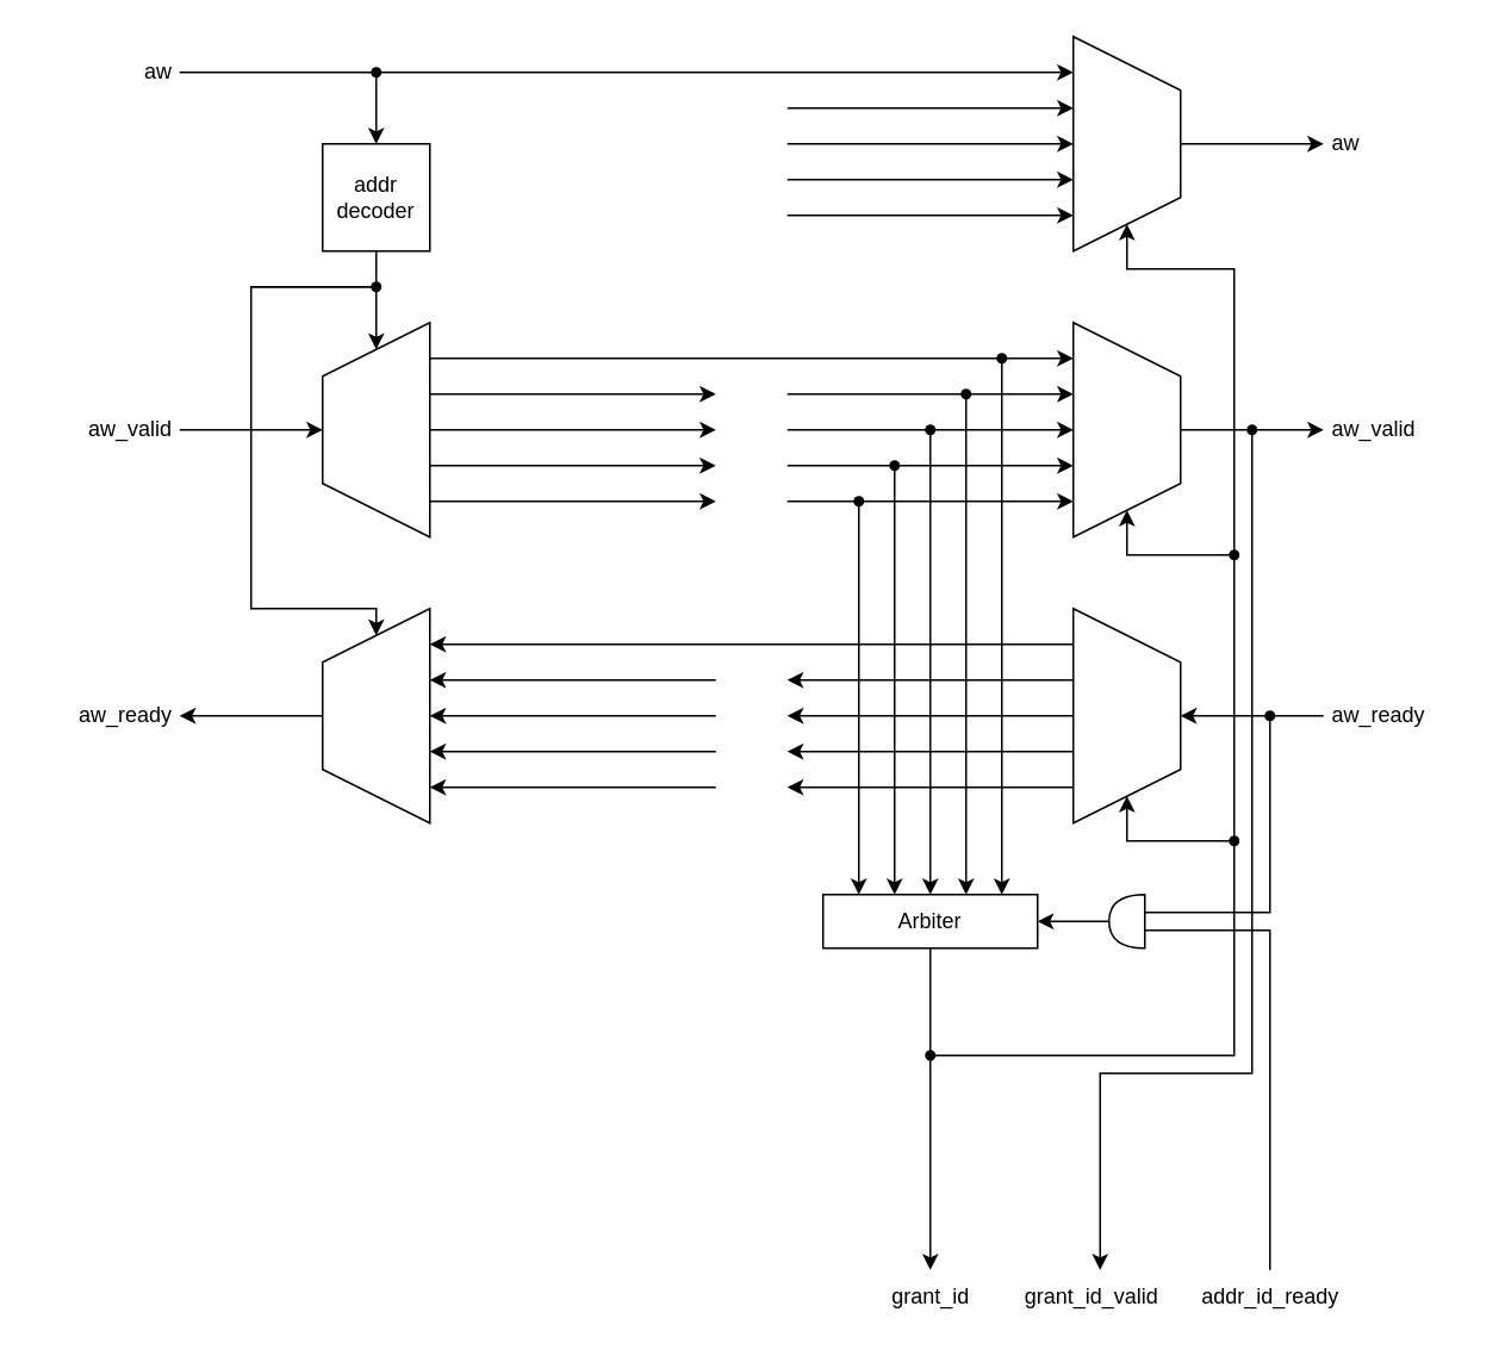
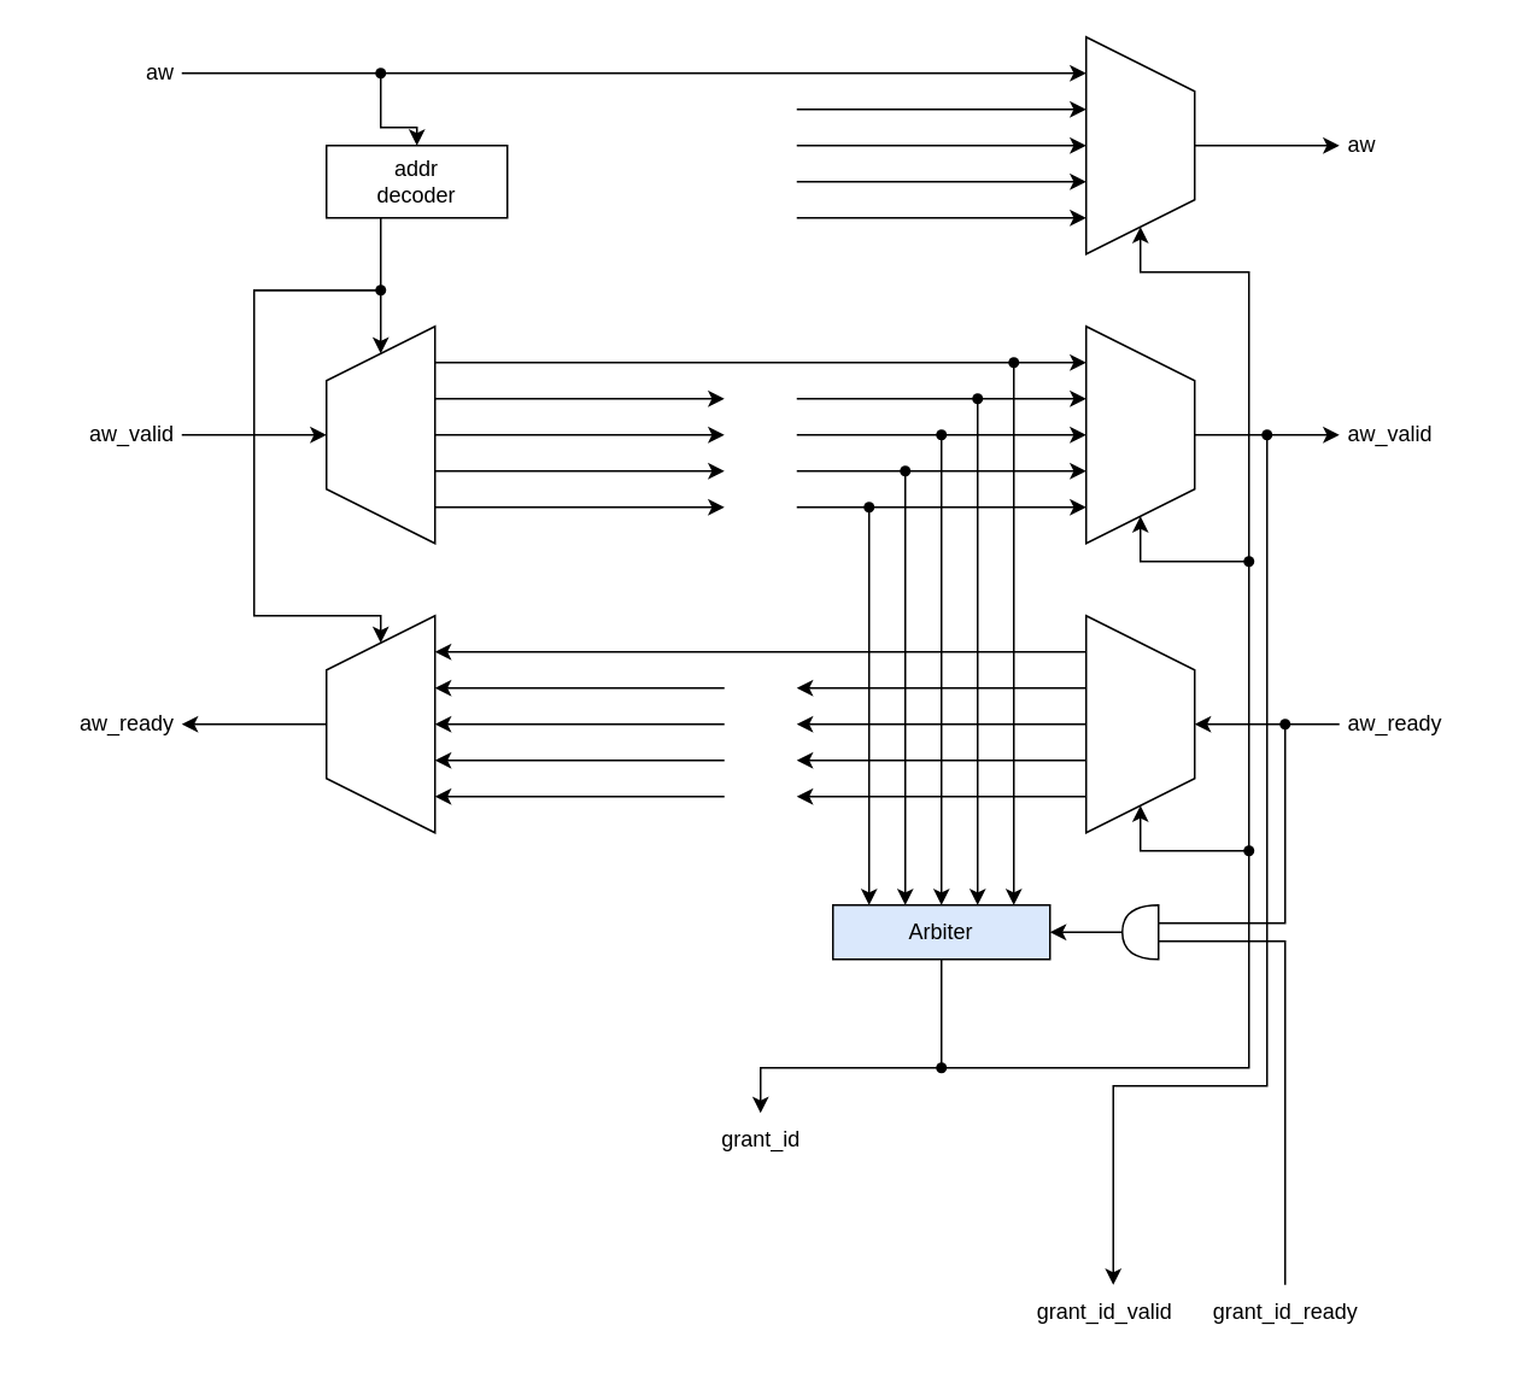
- <mxCell id="11" value="addr&lt;br&gt;decoder" style="rounded=0;whiteSpace=wrap;html=1;" vertex="1" parent="1"><mxGeometry x="180" y="80" width="60" height="60" as="geometry" /></mxCell>
+ <mxCell id="11" value="addr&lt;br&gt;decoder" style="rounded=0;whiteSpace=wrap;html=1;" vertex="1" parent="1"><mxGeometry x="180" y="80" width="100" height="40" as="geometry" /></mxCell>
- <mxCell id="30" value="Arbiter" style="rounded=0;whiteSpace=wrap;html=1;" vertex="1" parent="1"><mxGeometry x="460" y="500" width="120" height="30" as="geometry" /></mxCell>
+ <mxCell id="30" value="Arbiter" style="rounded=0;whiteSpace=wrap;html=1;fillColor=#dae8fc;" vertex="1" parent="1"><mxGeometry x="460" y="500" width="120" height="30" as="geometry" /></mxCell>
- <mxCell id="74" value="grant_id" style="text;html=1;align=center;verticalAlign=middle;resizable=0;points=[];autosize=1;strokeColor=none;fillColor=none;spacing=5;" vertex="1" parent="1"><mxGeometry x="485" y="710" width="70" height="30" as="geometry" /></mxCell>
+ <mxCell id="74" value="grant_id" style="text;html=1;align=center;verticalAlign=middle;resizable=0;points=[];autosize=1;strokeColor=none;fillColor=none;spacing=5;" vertex="1" parent="1"><mxGeometry x="385" y="615" width="70" height="30" as="geometry" /></mxCell>
- <mxCell id="65" value="addr_id_ready" style="text;html=1;align=center;verticalAlign=middle;resizable=0;points=[];autosize=1;strokeColor=none;fillColor=none;spacing=5;" vertex="1" parent="1"><mxGeometry x="655" y="710" width="110" height="30" as="geometry" /></mxCell>
+ <mxCell id="65" value="grant_id_ready" style="text;html=1;align=center;verticalAlign=middle;resizable=0;points=[];autosize=1;strokeColor=none;fillColor=none;spacing=5;" vertex="1" parent="1"><mxGeometry x="655" y="710" width="110" height="30" as="geometry" /></mxCell>
